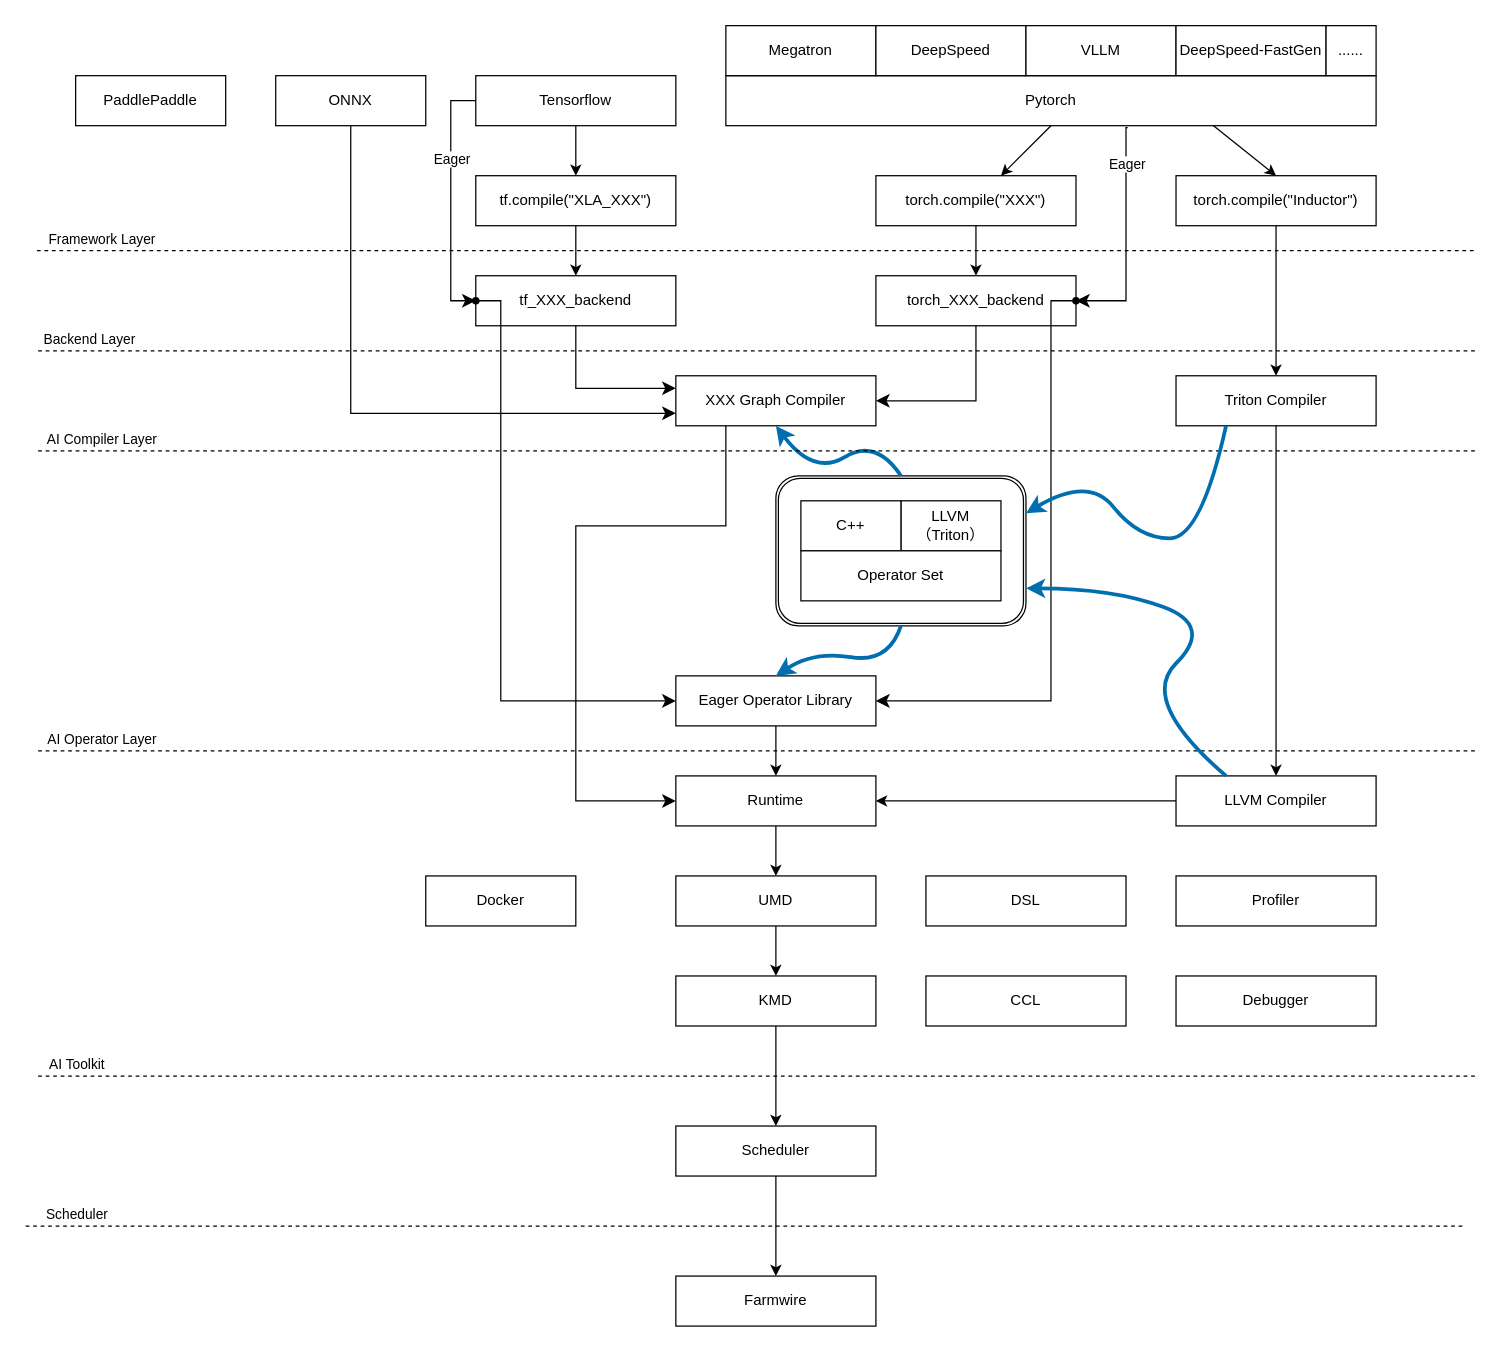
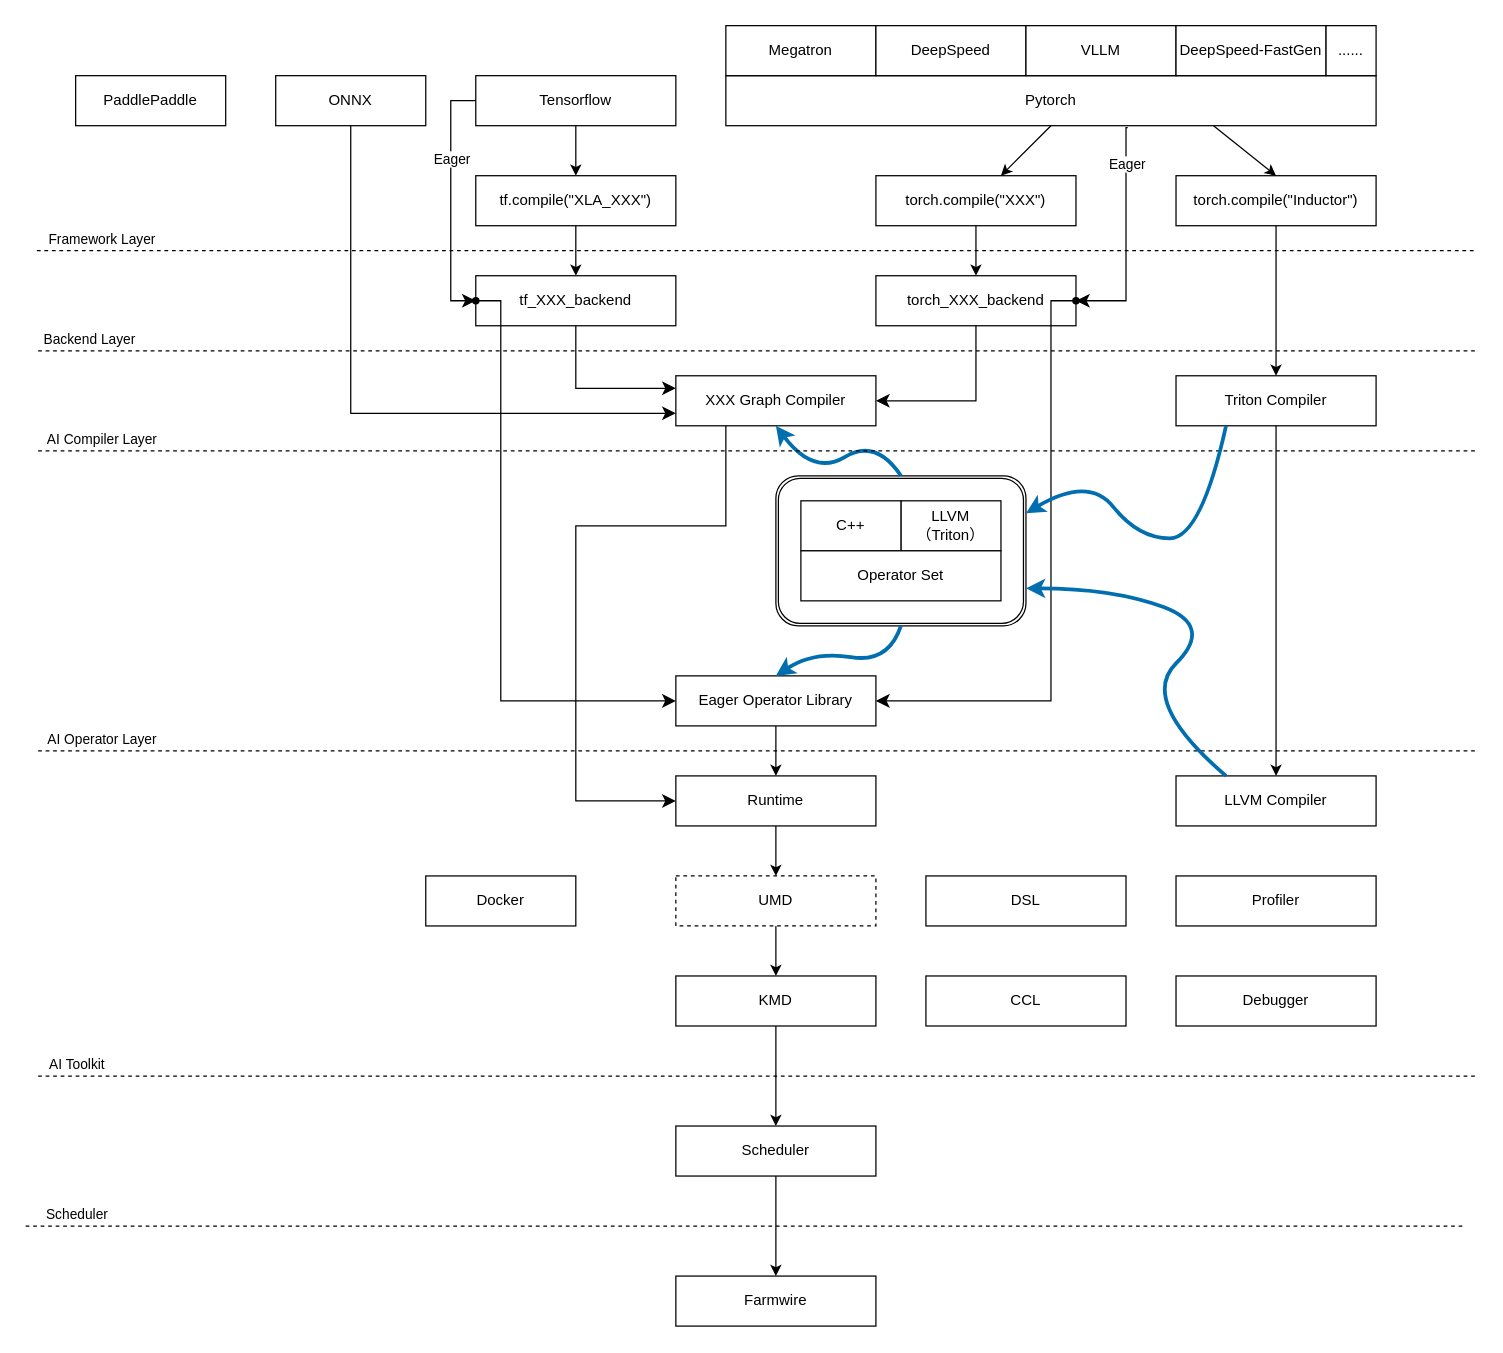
- <mxCell id="64" value="" style="endArrow=classic;html=1;strokeWidth=1;entryX=1;entryY=0.5;entryDx=0;entryDy=0;exitX=0;exitY=0.5;exitDx=0;exitDy=0;" edge="1" parent="1" source="47" target="57"><mxGeometry width="50" height="50" relative="1" as="geometry"><mxPoint x="670" y="810" as="sourcePoint" /><mxPoint x="720" y="760" as="targetPoint" /></mxGeometry></mxCell>
- <mxCell id="59" value="UMD" style="rounded=0;whiteSpace=wrap;html=1;" vertex="1" parent="1"><mxGeometry x="540" y="700" width="160" height="40" as="geometry" /></mxCell>
+ <mxCell id="59" value="UMD" style="rounded=0;whiteSpace=wrap;html=1;dashed=1;" vertex="1" parent="1"><mxGeometry x="540" y="700" width="160" height="40" as="geometry" /></mxCell>
